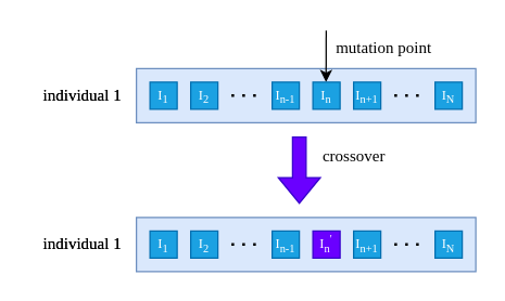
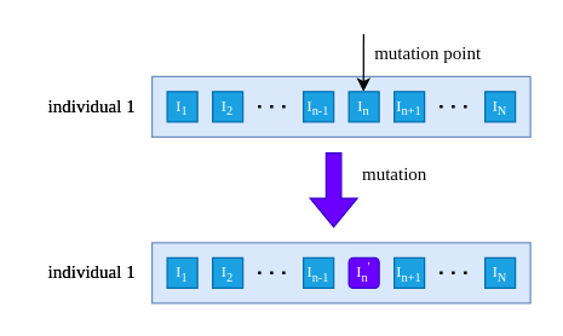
- <mxCell id="11" value="&lt;font face=&quot;Comic Sans MS&quot;&gt;crossover&lt;/font&gt;" style="text;html=1;align=center;verticalAlign=middle;resizable=0;points=[];autosize=1;strokeColor=none;fillColor=none;" vertex="1" parent="1"><mxGeometry x="220" y="100" width="80" height="30" as="geometry" /></mxCell>
+ <mxCell id="11" value="&lt;font face=&quot;Comic Sans MS&quot;&gt;mutation&lt;/font&gt;" style="text;html=1;align=center;verticalAlign=middle;resizable=0;points=[];autosize=1;strokeColor=none;fillColor=none;" vertex="1" parent="1"><mxGeometry x="220" y="100" width="80" height="30" as="geometry" /></mxCell>
- <mxCell id="25" value="&lt;font style=&quot;font-size: 10px;&quot; face=&quot;Comic Sans MS&quot;&gt;I&lt;sub&gt;n&lt;/sub&gt;&lt;sup&gt;'&lt;/sup&gt;&lt;/font&gt;" style="whiteSpace=wrap;html=1;aspect=fixed;fillColor=#6a00ff;fontColor=#ffffff;strokeColor=#3700CC;" vertex="1" parent="1"><mxGeometry x="230" y="170" width="20" height="20" as="geometry" /></mxCell>
+ <mxCell id="25" value="&lt;font style=&quot;font-size: 10px;&quot; face=&quot;Comic Sans MS&quot;&gt;I&lt;sub&gt;n&lt;/sub&gt;&lt;sup&gt;'&lt;/sup&gt;&lt;/font&gt;" style="whiteSpace=wrap;html=1;aspect=fixed;fillColor=#6a00ff;fontColor=#ffffff;strokeColor=#3700CC;rounded=1;" vertex="1" parent="1"><mxGeometry x="230" y="170" width="20" height="20" as="geometry" /></mxCell>
